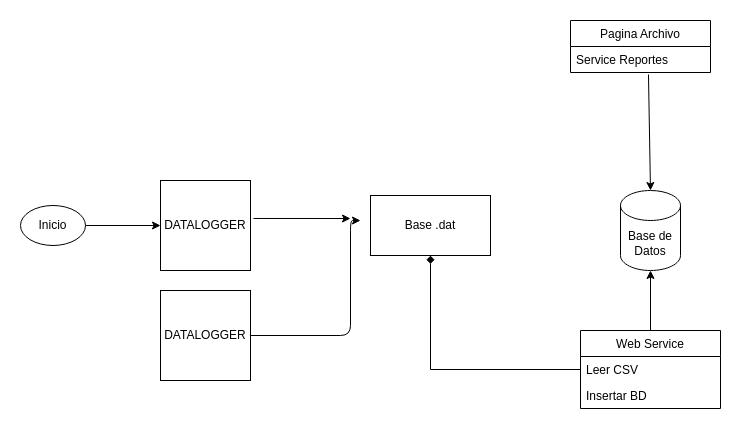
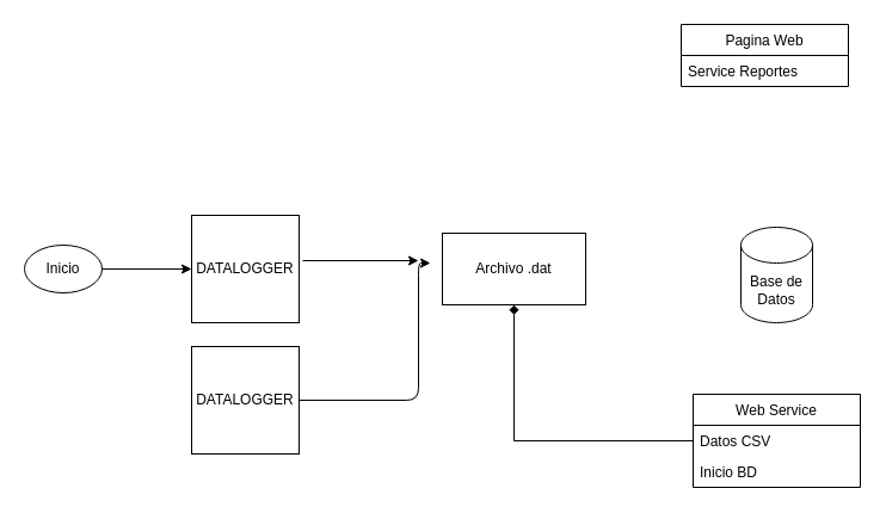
- <mxCell id="5" value="Pagina Archivo" style="swimlane;fontStyle=0;childLayout=stackLayout;horizontal=1;startSize=26;horizontalStack=0;resizeParent=1;resizeParentMax=0;resizeLast=0;collapsible=1;marginBottom=0;" vertex="1" parent="1"><mxGeometry x="570" width="140" height="52" as="geometry" y="20" /></mxCell>
+ <mxCell id="5" value="Pagina Web" style="swimlane;fontStyle=0;childLayout=stackLayout;horizontal=1;startSize=26;horizontalStack=0;resizeParent=1;resizeParentMax=0;resizeLast=0;collapsible=1;marginBottom=0;" vertex="1" parent="1"><mxGeometry x="570" width="140" height="52" as="geometry" y="20" /></mxCell>
- <mxCell id="7" value="" style="endArrow=classic;html=1;exitX=0.557;exitY=1.077;exitDx=0;exitDy=0;exitPerimeter=0;entryX=0.5;entryY=0;entryDx=0;entryDy=0;entryPerimeter=0;" edge="1" parent="1" source="6" target="2"><mxGeometry width="50" height="50" relative="1" as="geometry"><mxPoint x="380" y="270" as="sourcePoint" /><mxPoint x="550" y="190" as="targetPoint" /></mxGeometry></mxCell>
- <mxCell id="17" value="Base .dat" style="rounded=0;whiteSpace=wrap;html=1;" vertex="1" parent="1"><mxGeometry x="370" y="195" width="120" height="60" as="geometry" /></mxCell>
+ <mxCell id="17" value="Archivo .dat" style="rounded=0;whiteSpace=wrap;html=1;" vertex="1" parent="1"><mxGeometry x="370" y="195" width="120" height="60" as="geometry" /></mxCell>
- <mxCell id="16" value="" style="endArrow=classic;html=1;entryX=0.5;entryY=1;entryDx=0;entryDy=0;entryPerimeter=0;exitX=0.5;exitY=0;exitDx=0;exitDy=0;" edge="1" parent="1" source="13" target="2"><mxGeometry width="50" height="50" relative="1" as="geometry"><mxPoint x="380" y="270" as="sourcePoint" /><mxPoint x="430" y="220" as="targetPoint" /></mxGeometry></mxCell>
- <mxCell id="14" value="Leer CSV" style="text;strokeColor=none;fillColor=none;align=left;verticalAlign=top;spacingLeft=4;spacingRight=4;overflow=hidden;rotatable=0;points=[[0,0.5],[1,0.5]];portConstraint=eastwest;" vertex="1" parent="13"><mxGeometry y="26" width="140" height="26" as="geometry" /></mxCell>
+ <mxCell id="14" value="Datos CSV" style="text;strokeColor=none;fillColor=none;align=left;verticalAlign=top;spacingLeft=4;spacingRight=4;overflow=hidden;rotatable=0;points=[[0,0.5],[1,0.5]];portConstraint=eastwest;" vertex="1" parent="13"><mxGeometry y="26" width="140" height="26" as="geometry" /></mxCell>
- <mxCell id="15" value="Insertar BD" style="text;strokeColor=none;fillColor=none;align=left;verticalAlign=top;spacingLeft=4;spacingRight=4;overflow=hidden;rotatable=0;points=[[0,0.5],[1,0.5]];portConstraint=eastwest;" vertex="1" parent="13"><mxGeometry y="52" width="140" height="26" as="geometry" /></mxCell>
+ <mxCell id="15" value="Inicio BD" style="text;strokeColor=none;fillColor=none;align=left;verticalAlign=top;spacingLeft=4;spacingRight=4;overflow=hidden;rotatable=0;points=[[0,0.5],[1,0.5]];portConstraint=eastwest;" vertex="1" parent="13"><mxGeometry y="52" width="140" height="26" as="geometry" /></mxCell>
